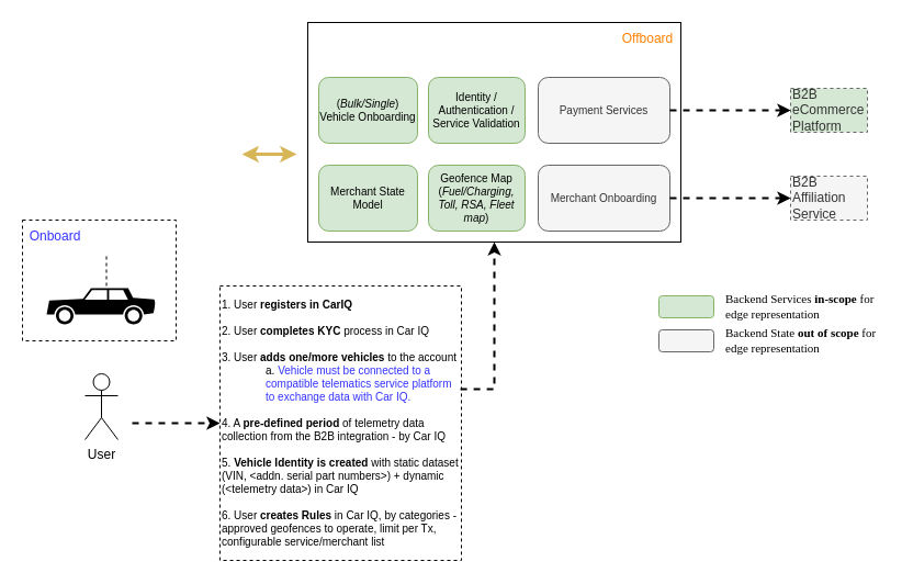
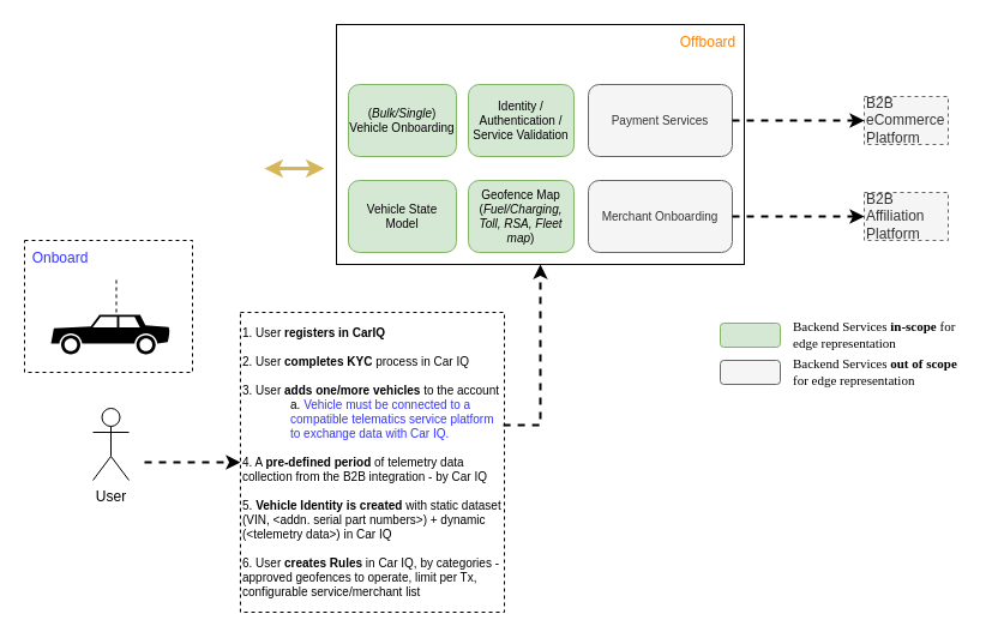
- <mxCell id="22" value="B2B eCommerce Platform" style="rounded=0;whiteSpace=wrap;html=1;dashed=1;fontSize=12;strokeColor=#666666;align=left;fillColor=#d5e8d4;fontColor=#333333;" parent="1" vertex="1"><mxGeometry x="720" y="80" width="70" height="40" as="geometry" /></mxCell>
+ <mxCell id="22" value="B2B eCommerce Platform" style="rounded=0;whiteSpace=wrap;html=1;dashed=1;fontSize=12;strokeColor=#666666;align=left;fillColor=#f5f5f5;fontColor=#333333;" parent="1" vertex="1"><mxGeometry x="720" y="80" width="70" height="40" as="geometry" /></mxCell>
- <mxCell id="19" value="&lt;div&gt;Merchant State Model&lt;/div&gt;" style="rounded=1;whiteSpace=wrap;html=1;fontSize=10;fillColor=#d5e8d4;strokeColor=#82b366;" parent="1" vertex="1"><mxGeometry x="290" y="150" width="90" height="60" as="geometry" /></mxCell>
+ <mxCell id="19" value="&lt;div&gt;Vehicle State Model&lt;/div&gt;" style="rounded=1;whiteSpace=wrap;html=1;fontSize=10;fillColor=#d5e8d4;strokeColor=#82b366;" parent="1" vertex="1"><mxGeometry x="290" y="150" width="90" height="60" as="geometry" /></mxCell>
- <mxCell id="23" value="B2B Affiliation Service" style="rounded=0;whiteSpace=wrap;html=1;dashed=1;fontSize=12;strokeColor=#666666;align=left;fillColor=#f5f5f5;fontColor=#333333;" parent="1" vertex="1"><mxGeometry x="720" y="160" width="70" height="40" as="geometry" /></mxCell>
+ <mxCell id="23" value="B2B Affiliation Platform" style="rounded=0;whiteSpace=wrap;html=1;dashed=1;fontSize=12;strokeColor=#666666;align=left;fillColor=#f5f5f5;fontColor=#333333;" parent="1" vertex="1"><mxGeometry x="720" y="160" width="70" height="40" as="geometry" /></mxCell>
- <mxCell id="27" value="&lt;p style=&quot;margin-top: 0pt ; margin-bottom: 0pt ; margin-left: 0in ; text-align: left ; direction: ltr ; unicode-bidi: embed ; word-break: normal ; font-size: 11px&quot;&gt;&lt;span style=&quot;font-size: 11px ; font-family: &amp;#34;calibri&amp;#34;&quot;&gt;Backend State &lt;b&gt;out of scope&lt;/b&gt; for edge&amp;nbsp;representation&lt;/span&gt;&lt;/p&gt;" style="text;html=1;strokeColor=none;fillColor=none;align=center;verticalAlign=middle;whiteSpace=wrap;rounded=0;fontSize=11;" vertex="1" parent="1"><mxGeometry x="660" y="295" width="140" height="30" as="geometry" /></mxCell>
+ <mxCell id="27" value="&lt;p style=&quot;margin-top: 0pt ; margin-bottom: 0pt ; margin-left: 0in ; text-align: left ; direction: ltr ; unicode-bidi: embed ; word-break: normal ; font-size: 11px&quot;&gt;&lt;span style=&quot;font-size: 11px ; font-family: &amp;#34;calibri&amp;#34;&quot;&gt;Backend Services &lt;b&gt;out of scope&lt;/b&gt; for edge&amp;nbsp;representation&lt;/span&gt;&lt;/p&gt;" style="text;html=1;strokeColor=none;fillColor=none;align=center;verticalAlign=middle;whiteSpace=wrap;rounded=0;fontSize=11;" vertex="1" parent="1"><mxGeometry x="660" y="295" width="140" height="30" as="geometry" /></mxCell>
